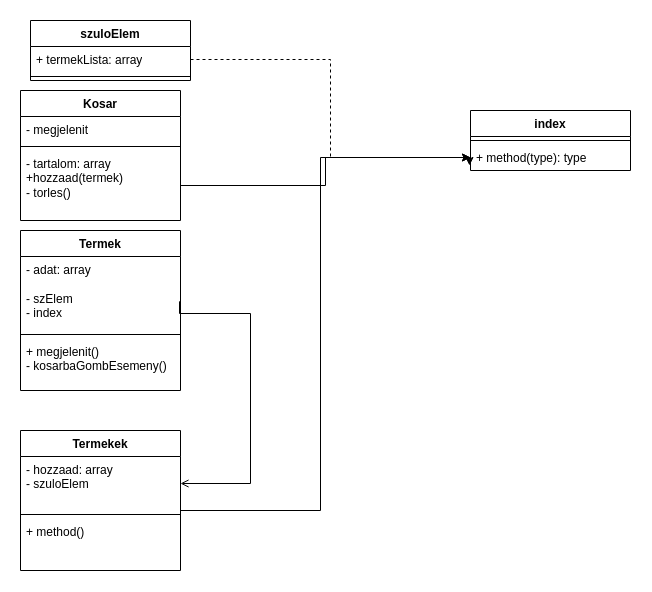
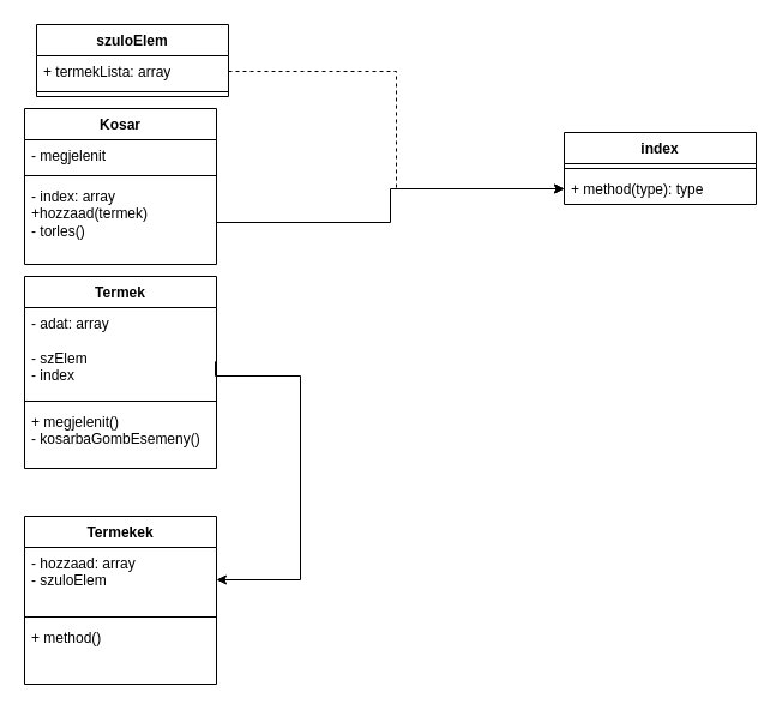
- <mxCell id="5" value="- tartalom: array&lt;div&gt;+hozzaad(termek)&lt;/div&gt;&lt;div&gt;- torles()&lt;/div&gt;" style="text;strokeColor=none;fillColor=none;align=left;verticalAlign=top;spacingLeft=4;spacingRight=4;overflow=hidden;rotatable=0;points=[[0,0.5],[1,0.5]];portConstraint=eastwest;whiteSpace=wrap;html=1;" vertex="1" parent="2"><mxGeometry y="60" width="160" height="70" as="geometry" /></mxCell>
+ <mxCell id="5" value="- index: array&lt;div&gt;+hozzaad(termek)&lt;/div&gt;&lt;div&gt;- torles()&lt;/div&gt;" style="text;strokeColor=none;fillColor=none;align=left;verticalAlign=top;spacingLeft=4;spacingRight=4;overflow=hidden;rotatable=0;points=[[0,0.5],[1,0.5]];portConstraint=eastwest;whiteSpace=wrap;html=1;" vertex="1" parent="2"><mxGeometry y="60" width="160" height="70" as="geometry" /></mxCell>
- <mxCell id="22" style="edgeStyle=orthogonalEdgeStyle;rounded=0;orthogonalLoop=1;jettySize=auto;html=1;entryX=-0.006;entryY=0.808;entryDx=0;entryDy=0;entryPerimeter=0;" edge="1" parent="1" source="11" target="16"><mxGeometry relative="1" as="geometry"><mxPoint x="210" y="470" as="targetPoint" /><Array as="points"><mxPoint x="320" y="510" /><mxPoint x="320" y="157" /><mxPoint x="469" y="157" /></Array></mxGeometry></mxCell>
- <mxCell id="20" style="edgeStyle=orthogonalEdgeStyle;rounded=0;orthogonalLoop=1;jettySize=auto;html=1;exitX=0.994;exitY=0.606;exitDx=0;exitDy=0;exitPerimeter=0;endArrow=open;" edge="1" parent="1" source="7" target="11"><mxGeometry relative="1" as="geometry"><mxPoint x="170" y="294" as="sourcePoint" /><mxPoint x="330" y="474" as="targetPoint" /><Array as="points"><mxPoint x="250" y="313" /><mxPoint x="250" y="483" /></Array></mxGeometry></mxCell>
+ <mxCell id="20" style="edgeStyle=orthogonalEdgeStyle;rounded=0;orthogonalLoop=1;jettySize=auto;html=1;exitX=0.994;exitY=0.606;exitDx=0;exitDy=0;exitPerimeter=0;" edge="1" parent="1" source="7" target="11"><mxGeometry relative="1" as="geometry"><mxPoint x="170" y="294" as="sourcePoint" /><mxPoint x="330" y="474" as="targetPoint" /><Array as="points"><mxPoint x="250" y="313" /><mxPoint x="250" y="483" /></Array></mxGeometry></mxCell>
